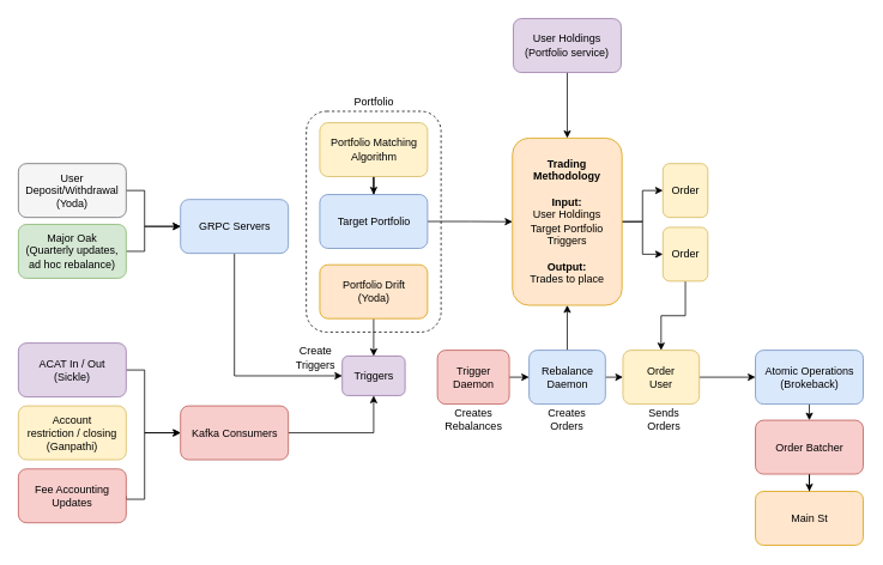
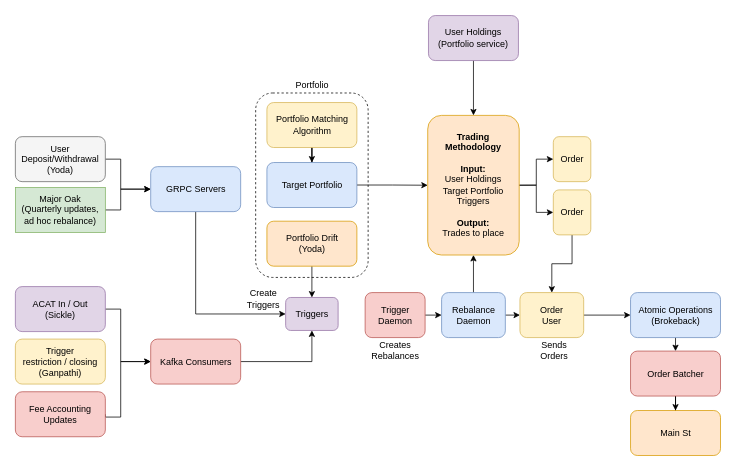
- <mxCell id="19" value="Major Oak&lt;br&gt;(Quarterly updates, &lt;br&gt;ad hoc rebalance)" style="rounded=1;whiteSpace=wrap;html=1;fillColor=#d5e8d4;strokeColor=#82b366;" vertex="1" parent="1"><mxGeometry x="20" y="249.25" width="120" height="60" as="geometry" /></mxCell>
+ <mxCell id="19" value="Major Oak&lt;br&gt;(Quarterly updates, &lt;br&gt;ad hoc rebalance)" style="whiteSpace=wrap;html=1;fillColor=#d5e8d4;strokeColor=#82b366;rounded=0;" vertex="1" parent="1"><mxGeometry x="20" y="249.25" width="120" height="60" as="geometry" /></mxCell>
- <mxCell id="46" value="Creates Orders" style="text;html=1;strokeColor=none;fillColor=none;align=center;verticalAlign=middle;whiteSpace=wrap;rounded=0;" vertex="1" parent="1"><mxGeometry x="601" y="451.5" width="60" height="30" as="geometry" /></mxCell>
- <mxCell id="17" value="Account &lt;br&gt;restriction / closing&lt;br&gt;(Ganpathi)" style="rounded=1;whiteSpace=wrap;html=1;fillColor=#fff2cc;strokeColor=#d6b656;" vertex="1" parent="1"><mxGeometry x="20" y="451.5" width="120" height="60" as="geometry" /></mxCell>
+ <mxCell id="17" value="Trigger &lt;br&gt;restriction / closing&lt;br&gt;(Ganpathi)" style="rounded=1;whiteSpace=wrap;html=1;fillColor=#fff2cc;strokeColor=#d6b656;" vertex="1" parent="1"><mxGeometry x="20" y="451.5" width="120" height="60" as="geometry" /></mxCell>
